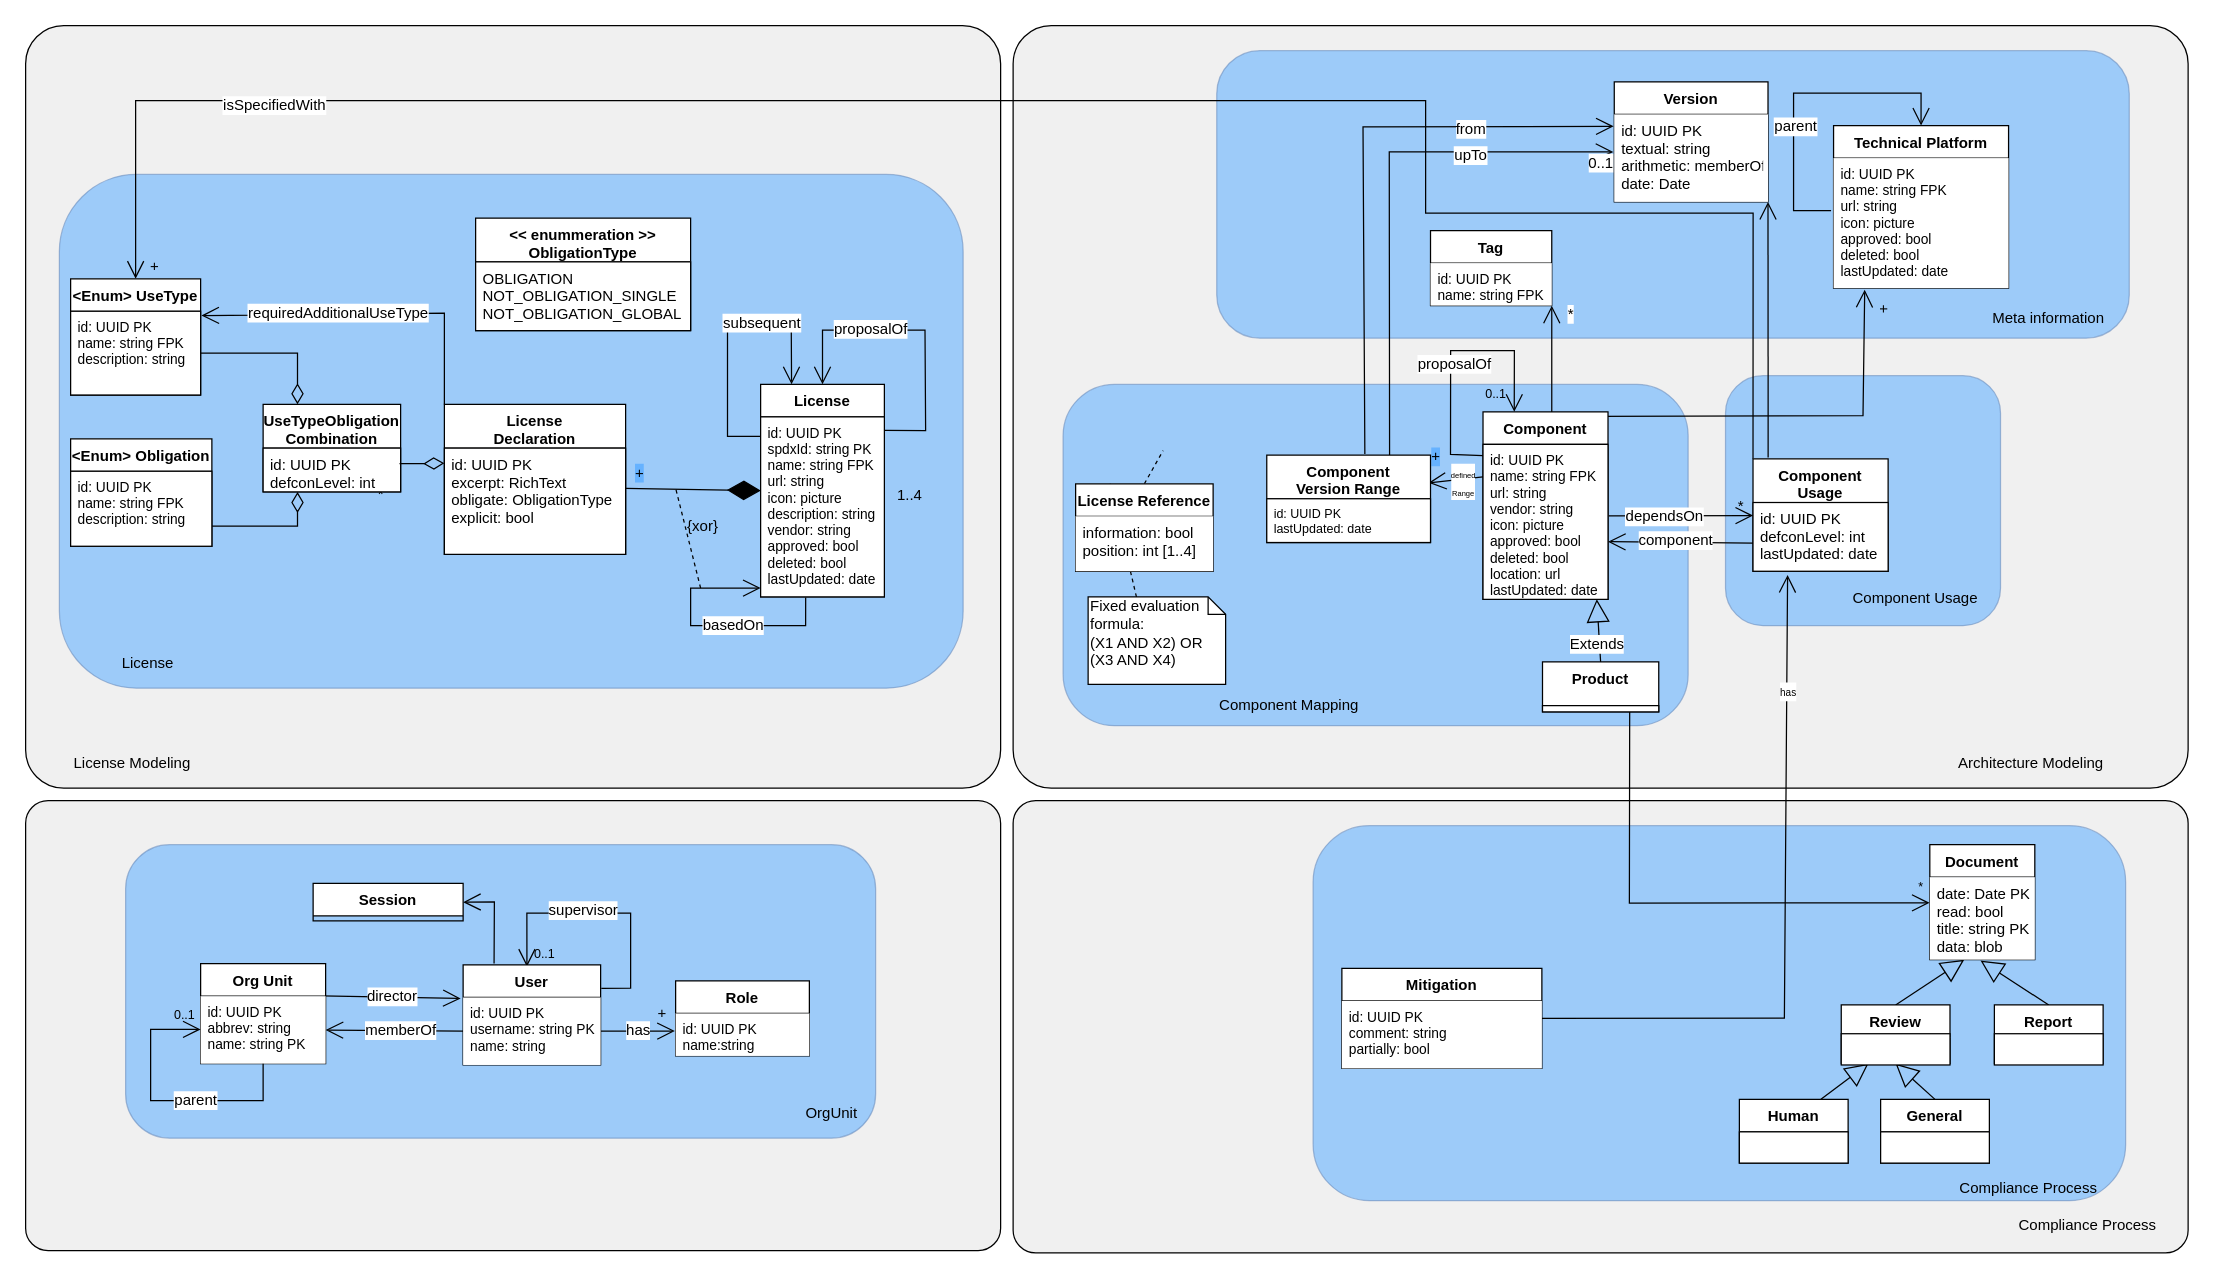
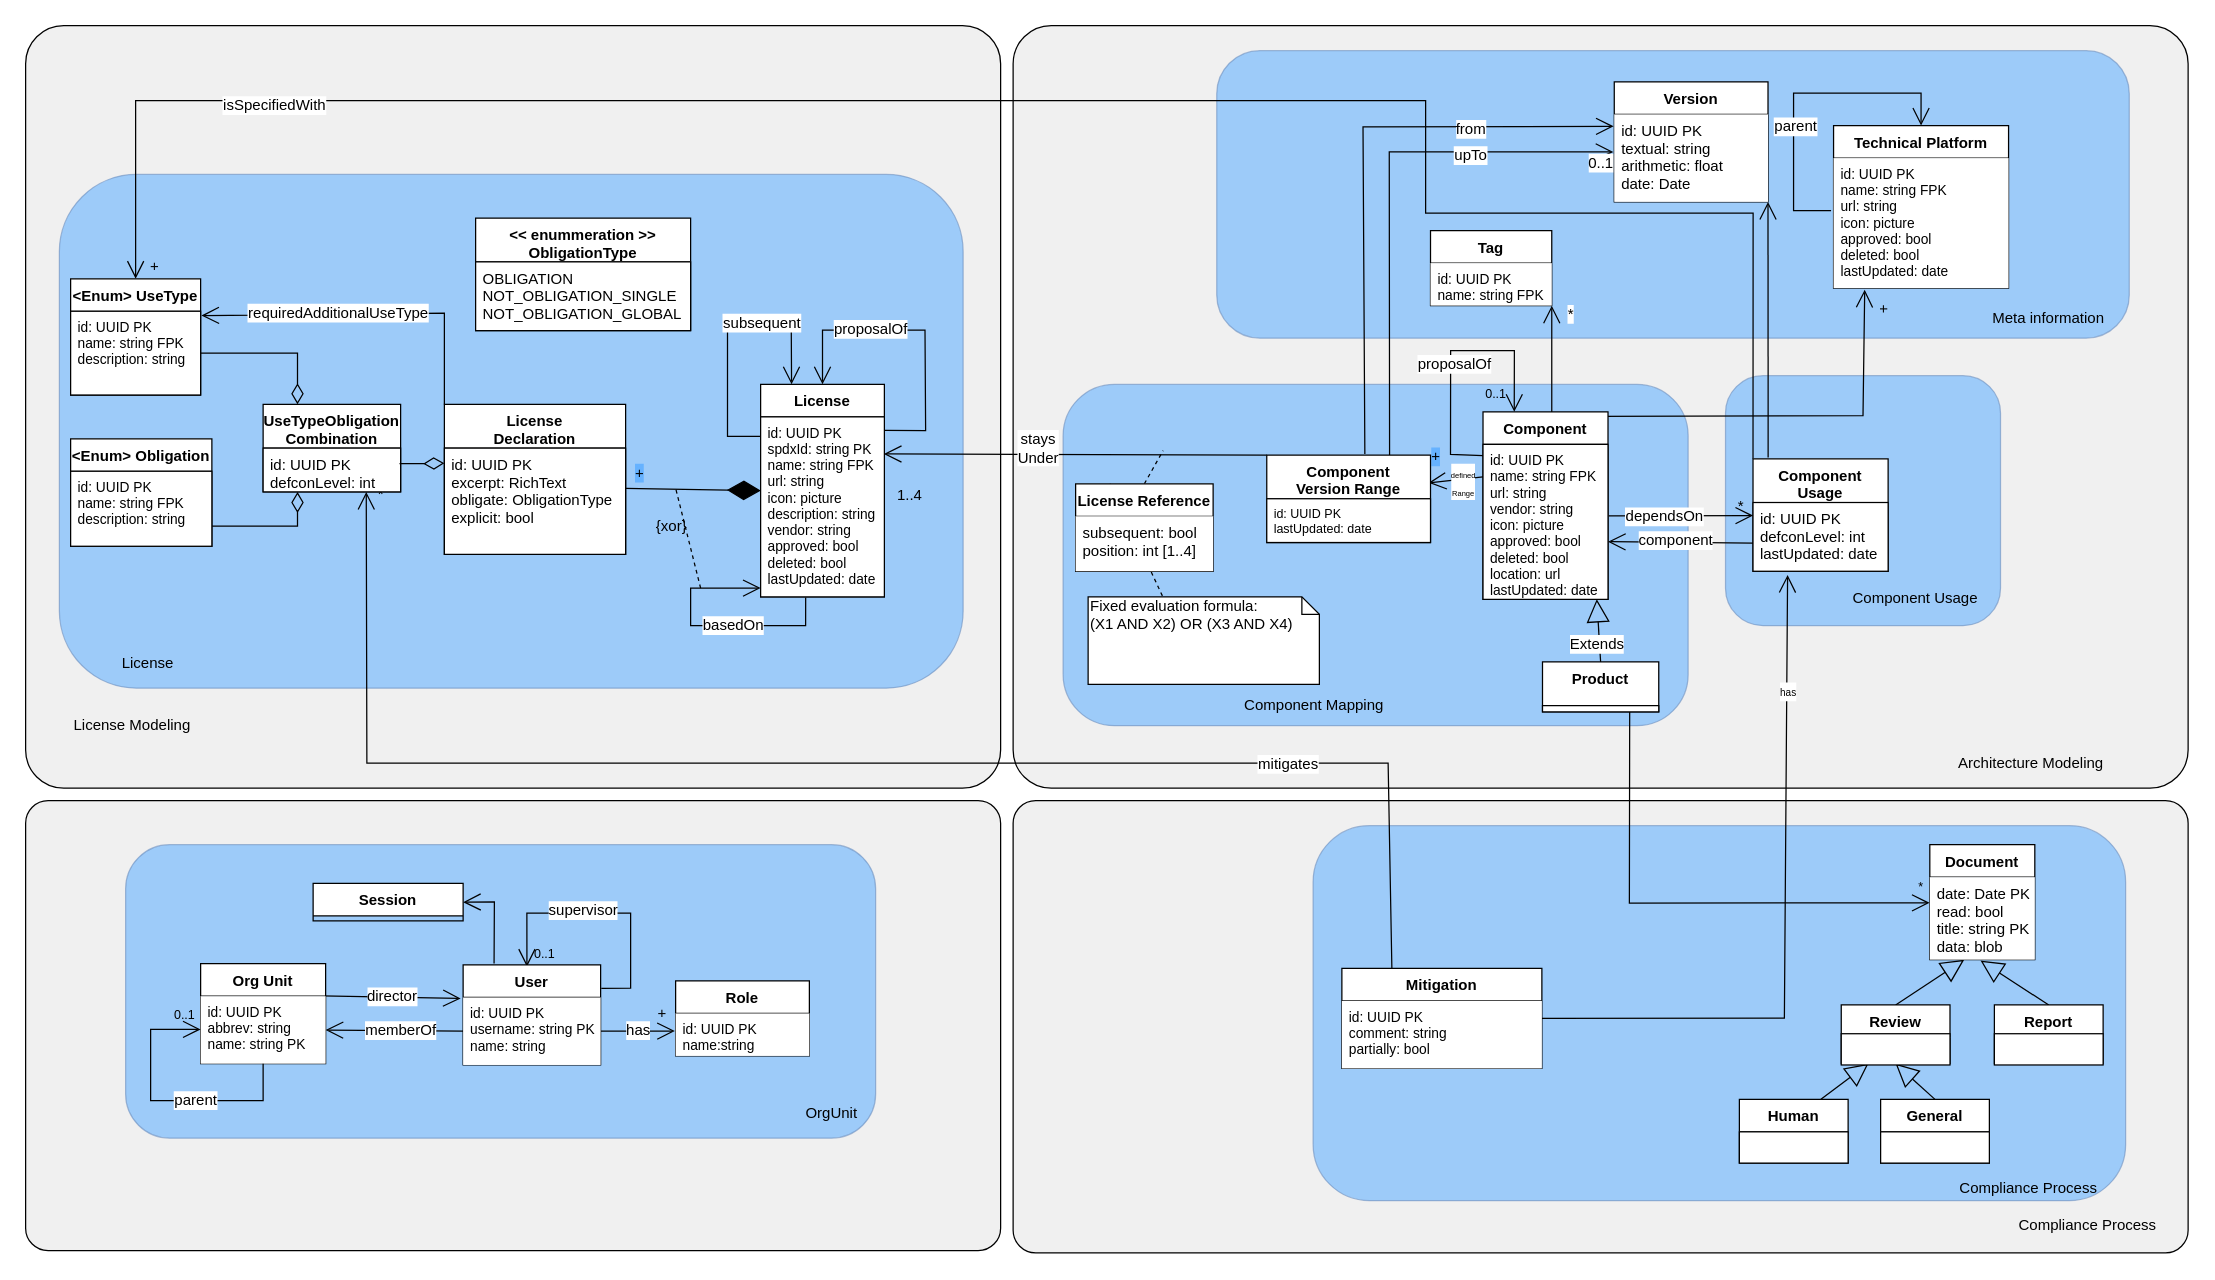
- <mxCell id="106" value="id: UUID PK&#10;textual: string&#10;arithmetic: memberOf&#10;date: Date" style="text;strokeColor=none;fillColor=#ffffff;align=left;verticalAlign=top;spacingLeft=4;spacingRight=4;overflow=hidden;rotatable=0;points=[[0,0.5],[1,0.5]];portConstraint=eastwest;" parent="105" vertex="1"><mxGeometry y="26" width="123" height="70" as="geometry" /></mxCell>
+ <mxCell id="106" value="id: UUID PK&#10;textual: string&#10;arithmetic: float&#10;date: Date" style="text;strokeColor=none;fillColor=#ffffff;align=left;verticalAlign=top;spacingLeft=4;spacingRight=4;overflow=hidden;rotatable=0;points=[[0,0.5],[1,0.5]];portConstraint=eastwest;" parent="105" vertex="1"><mxGeometry y="26" width="123" height="70" as="geometry" /></mxCell>
+ <mxCell id="45" value="" style="endArrow=open;endFill=1;endSize=12;html=1;entryX=0.996;entryY=0.206;entryDx=0;entryDy=0;exitX=0;exitY=0;exitDx=0;exitDy=0;entryPerimeter=0;" parent="1" source="111" target="125" edge="1"><mxGeometry width="160" relative="1" as="geometry"><mxPoint x="1010" y="405" as="sourcePoint" /><mxPoint x="923" y="286" as="targetPoint" /></mxGeometry></mxCell>
+ <mxCell id="46" value="&lt;font style=&quot;font-size: 12px&quot;&gt;stays&lt;br&gt;Under&lt;/font&gt;" style="text;html=1;align=center;verticalAlign=middle;resizable=0;points=[];labelBackgroundColor=#ffffff;" parent="45" vertex="1" connectable="0"><mxGeometry x="-0.016" y="-2" relative="1" as="geometry"><mxPoint x="-32.44" y="-3.09" as="offset" /></mxGeometry></mxCell>
- <mxCell id="123" value="&lt;font style=&quot;font-size: 12px&quot;&gt;&lt;font&gt;{&lt;/font&gt;&lt;font&gt;xor&lt;/font&gt;&lt;font&gt;}&lt;/font&gt;&lt;/font&gt;" style="text;html=1;strokeColor=none;fillColor=none;align=center;verticalAlign=middle;whiteSpace=wrap;rounded=0;" parent="1" vertex="1"><mxGeometry x="542" y="411" width="40" height="20" as="geometry" /></mxCell>
+ <mxCell id="123" value="&lt;font style=&quot;font-size: 12px&quot;&gt;&lt;font&gt;{&lt;/font&gt;&lt;font&gt;xor&lt;/font&gt;&lt;font&gt;}&lt;/font&gt;&lt;/font&gt;" style="text;html=1;strokeColor=none;fillColor=none;align=center;verticalAlign=middle;whiteSpace=wrap;rounded=0;" parent="1" vertex="1"><mxGeometry x="517" y="411" width="40" height="20" as="geometry" /></mxCell>
- <mxCell id="141" value="information: bool&#10;position: int [1..4]" style="text;strokeColor=none;fillColor=#ffffff;align=left;verticalAlign=top;spacingLeft=4;spacingRight=4;overflow=hidden;rotatable=0;points=[[0,0.5],[1,0.5]];portConstraint=eastwest;" parent="140" vertex="1"><mxGeometry y="26" width="110" height="44" as="geometry" /></mxCell>
+ <mxCell id="141" value="subsequent: bool&#10;position: int [1..4]" style="text;strokeColor=none;fillColor=#ffffff;align=left;verticalAlign=top;spacingLeft=4;spacingRight=4;overflow=hidden;rotatable=0;points=[[0,0.5],[1,0.5]];portConstraint=eastwest;" parent="140" vertex="1"><mxGeometry y="26" width="110" height="44" as="geometry" /></mxCell>
- <mxCell id="100" value="Fixed evaluation formula:&lt;br&gt;(X1 AND X2) OR (X3 AND X4)" style="shape=note;whiteSpace=wrap;html=1;size=14;verticalAlign=top;align=left;spacingTop=-6;strokeColor=#000000;fillColor=#ffffff;" parent="1" vertex="1"><mxGeometry x="870" y="477" width="110" height="70" as="geometry" /></mxCell>
+ <mxCell id="100" value="Fixed evaluation formula:&lt;br&gt;(X1 AND X2) OR (X3 AND X4)" style="shape=note;whiteSpace=wrap;html=1;size=14;verticalAlign=top;align=left;spacingTop=-6;strokeColor=#000000;fillColor=#ffffff;" parent="1" vertex="1"><mxGeometry x="870" y="477" width="185" height="70" as="geometry" /></mxCell>
- <mxCell id="20" value="&lt;font style=&quot;font-size: 12px&quot;&gt;Component Mapping&lt;/font&gt;" style="text;html=1;strokeColor=none;fillColor=none;align=center;verticalAlign=middle;whiteSpace=wrap;rounded=0;opacity=60;" parent="1" vertex="1"><mxGeometry x="970" y="554" width="121.5" height="20" as="geometry" /></mxCell>
+ <mxCell id="20" value="&lt;font style=&quot;font-size: 12px&quot;&gt;Component Mapping&lt;/font&gt;" style="text;html=1;strokeColor=none;fillColor=none;align=center;verticalAlign=middle;whiteSpace=wrap;rounded=0;opacity=60;" parent="1" vertex="1"><mxGeometry x="990" y="554" width="121.5" height="20" as="geometry" /></mxCell>
- <mxCell id="67" value="License Modeling" style="text;html=1;align=center;verticalAlign=middle;resizable=0;points=[];autosize=1;" parent="1" vertex="1"><mxGeometry x="50" y="600" width="110" height="20" as="geometry" /></mxCell>
+ <mxCell id="67" value="License Modeling" style="text;html=1;align=center;verticalAlign=middle;resizable=0;points=[];autosize=1;" parent="1" vertex="1"><mxGeometry x="50" y="570" width="110" height="20" as="geometry" /></mxCell>
+ <mxCell id="42" value="" style="endArrow=open;endFill=1;endSize=12;html=1;entryX=0.75;entryY=1;entryDx=0;entryDy=0;rounded=0;exitX=0.25;exitY=0;exitDx=0;exitDy=0;" parent="1" source="88" target="80" edge="1"><mxGeometry width="160" relative="1" as="geometry"><mxPoint x="330" y="615.5" as="sourcePoint" /><mxPoint x="416.54" y="569.106" as="targetPoint" /><Array as="points"><mxPoint x="1110" y="610" /><mxPoint x="293" y="610" /></Array></mxGeometry></mxCell>
+ <mxCell id="43" value="&lt;font style=&quot;font-size: 12px&quot;&gt;mitigates&lt;/font&gt;" style="text;html=1;align=center;verticalAlign=middle;resizable=0;points=[];labelBackgroundColor=#ffffff;" parent="42" vertex="1" connectable="0"><mxGeometry x="-0.485" y="3" relative="1" as="geometry"><mxPoint x="64.06" y="-3" as="offset" /></mxGeometry></mxCell>
